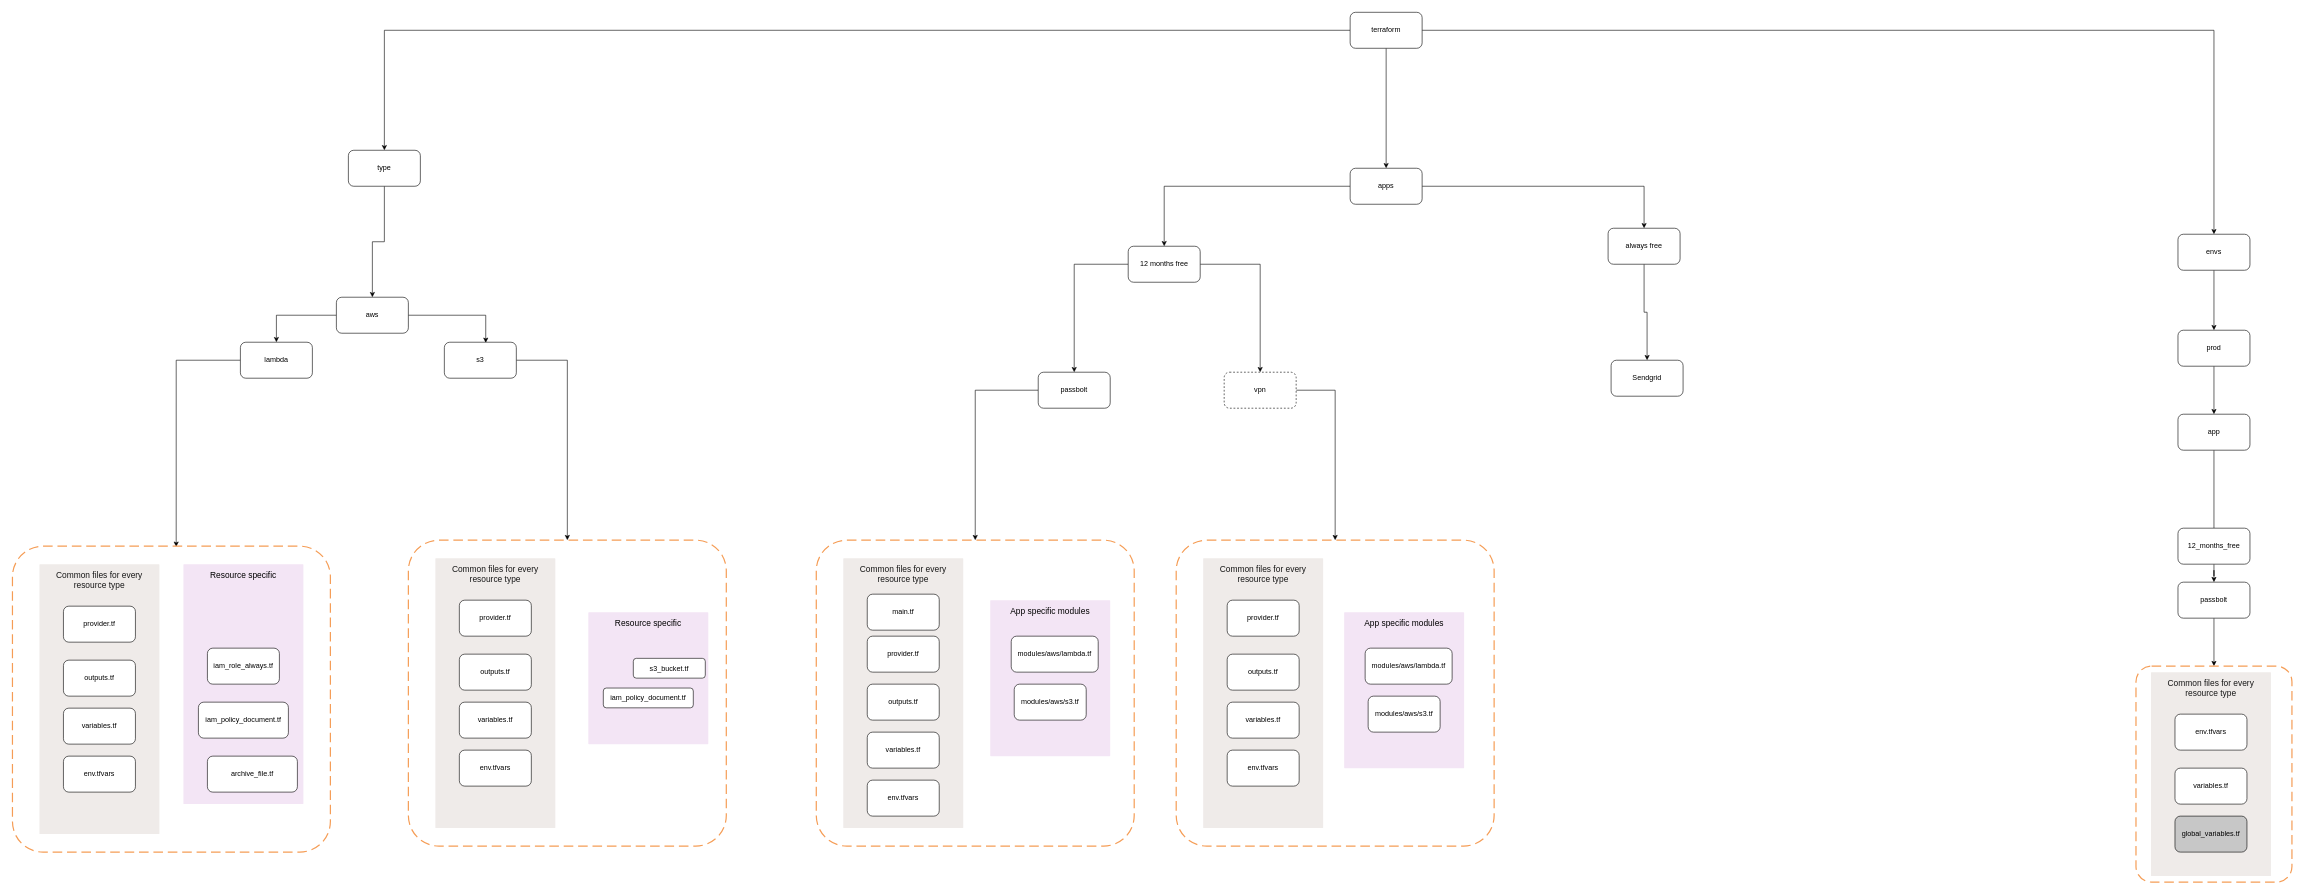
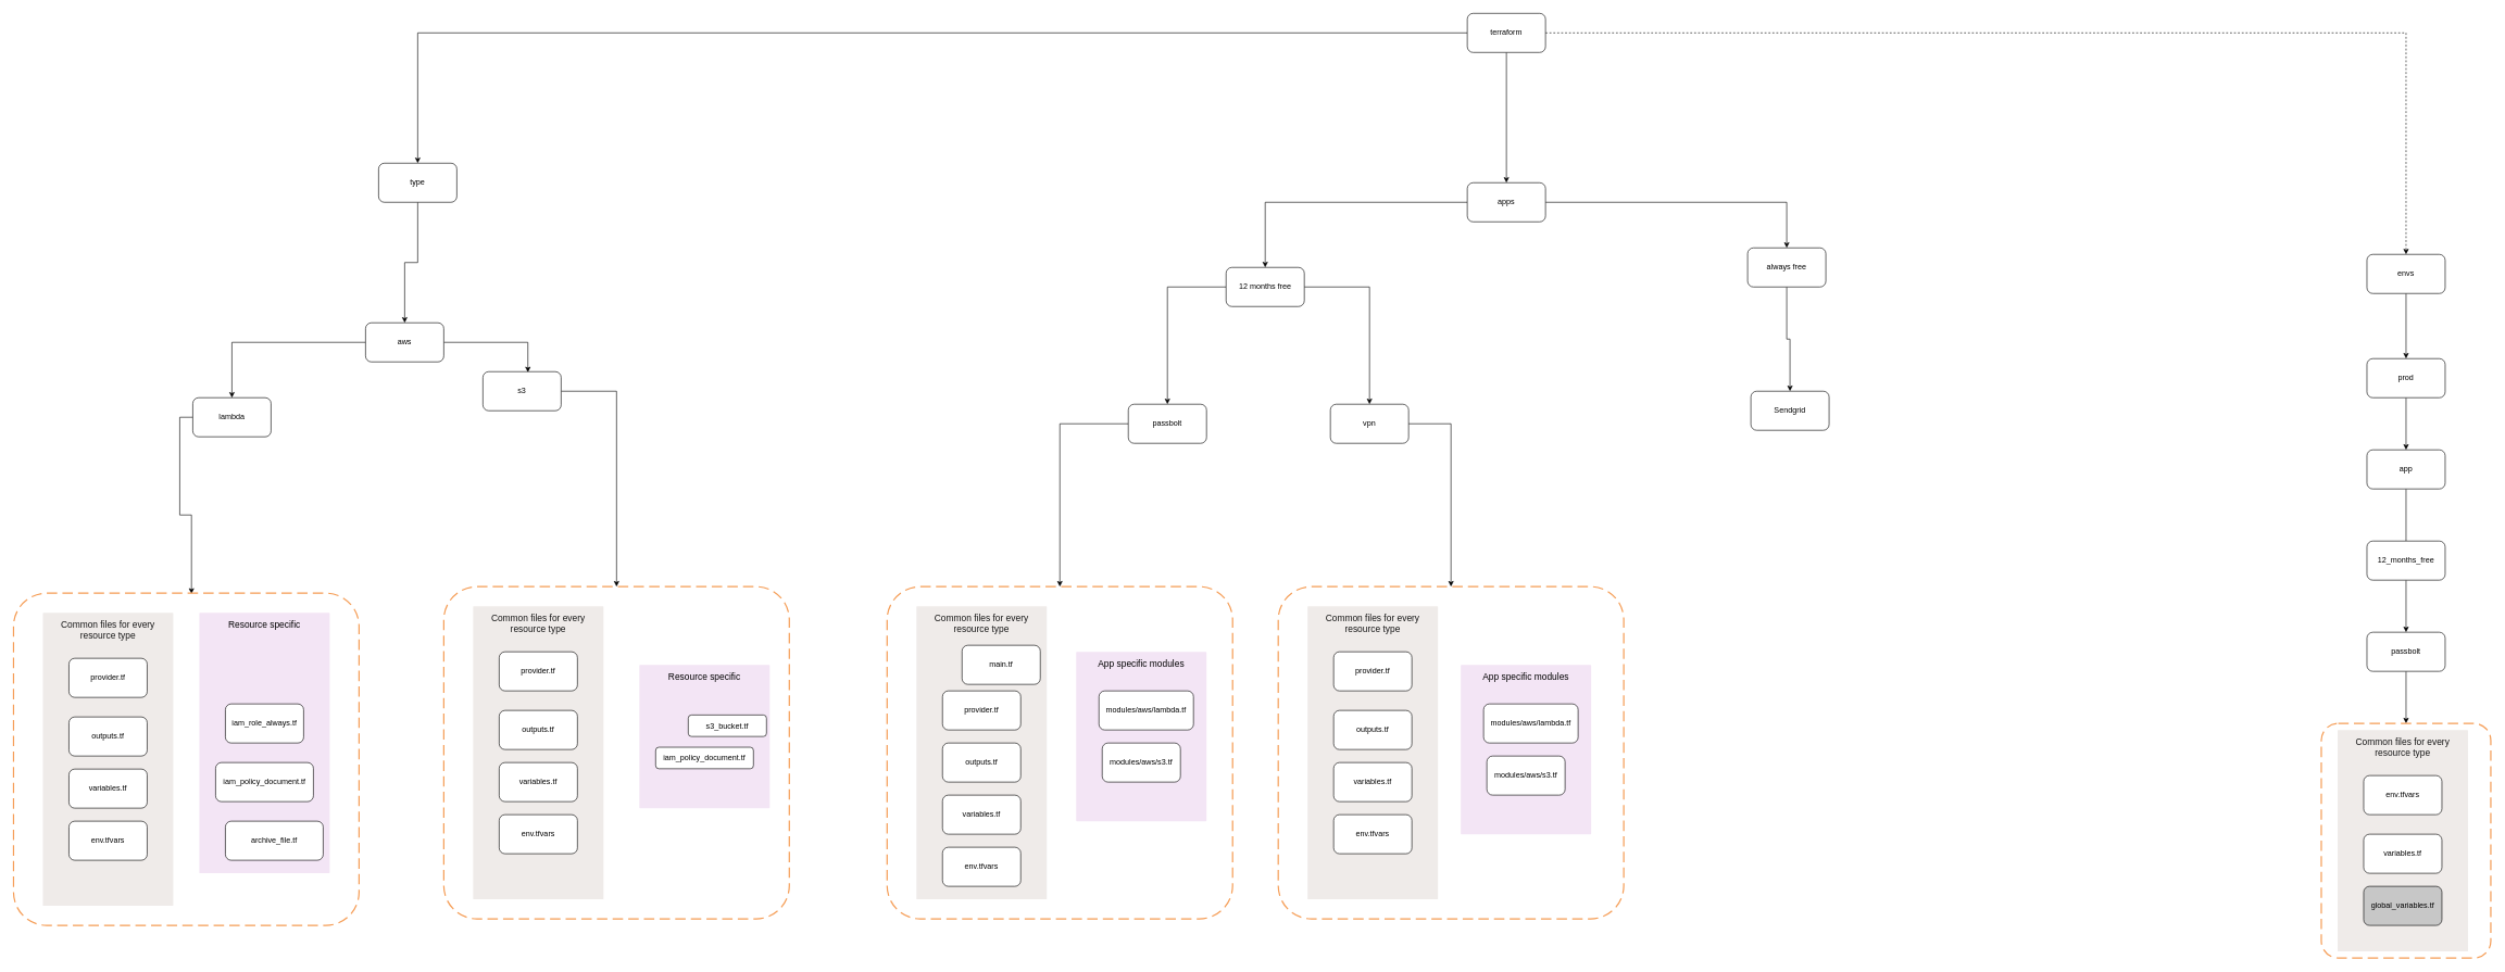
- <mxCell id="6" style="edgeStyle=orthogonalEdgeStyle;rounded=0;orthogonalLoop=1;jettySize=auto;html=1;" parent="1" source="9" target="3" edge="1"><mxGeometry relative="1" as="geometry" /></mxCell>
+ <mxCell id="6" style="edgeStyle=orthogonalEdgeStyle;rounded=0;orthogonalLoop=1;jettySize=auto;html=1;dashed=1;" parent="1" source="9" target="3" edge="1"><mxGeometry relative="1" as="geometry" /></mxCell>
- <mxCell id="28" value="lambda" style="rounded=1;whiteSpace=wrap;html=1;" parent="1" vertex="1"><mxGeometry x="400" y="570" width="120" height="60" as="geometry" /></mxCell>
+ <mxCell id="28" value="lambda" style="rounded=1;whiteSpace=wrap;html=1;" parent="1" vertex="1"><mxGeometry x="295" y="610" width="120" height="60" as="geometry" /></mxCell>
- <mxCell id="23" value="vpn" style="rounded=1;whiteSpace=wrap;html=1;dashed=1;" parent="1" vertex="1"><mxGeometry x="2040" y="620" width="120" height="60" as="geometry" /></mxCell>
+ <mxCell id="23" value="vpn" style="rounded=1;whiteSpace=wrap;html=1;" parent="1" vertex="1"><mxGeometry x="2040" y="620" width="120" height="60" as="geometry" /></mxCell>
- <mxCell id="83" value="12_months_free" style="whiteSpace=wrap;html=1;rounded=1;" vertex="1" parent="1"><mxGeometry x="3630" y="880" width="120" height="60" as="geometry" /></mxCell>
+ <mxCell id="83" value="12_months_free" style="whiteSpace=wrap;html=1;rounded=1;" vertex="1" parent="1"><mxGeometry x="3630" y="830" width="120" height="60" as="geometry" /></mxCell>
- <mxCell id="74" value="main.tf" style="whiteSpace=wrap;html=1;rounded=1;movable=1;resizable=1;rotatable=1;deletable=1;editable=1;locked=0;connectable=1;container=0;" vertex="1" parent="1"><mxGeometry x="1445" y="990" width="120" height="60" as="geometry" /></mxCell>
+ <mxCell id="74" value="main.tf" style="whiteSpace=wrap;html=1;rounded=1;movable=1;resizable=1;rotatable=1;deletable=1;editable=1;locked=0;connectable=1;container=0;" vertex="1" parent="1"><mxGeometry x="1475" y="990" width="120" height="60" as="geometry" /></mxCell>
